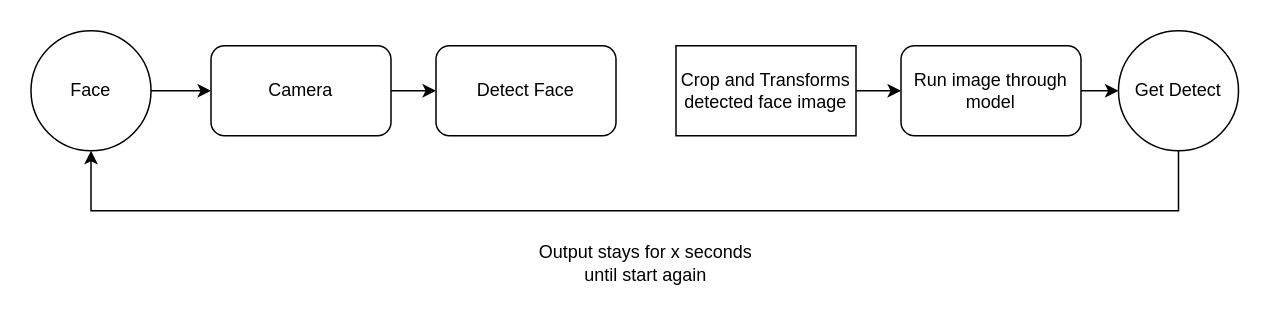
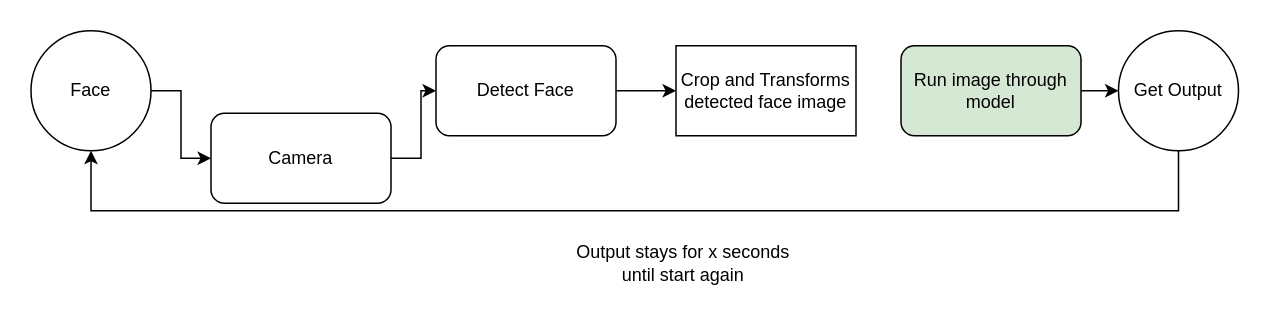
- <mxCell id="3" value="Camera" style="rounded=1;whiteSpace=wrap;html=1;" vertex="1" parent="1"><mxGeometry x="140" y="30" width="120" height="60" as="geometry" /></mxCell>
+ <mxCell id="3" value="Camera" style="rounded=1;whiteSpace=wrap;html=1;" vertex="1" parent="1"><mxGeometry x="140" y="75" width="120" height="60" as="geometry" /></mxCell>
+ <mxCell id="4" style="edgeStyle=orthogonalEdgeStyle;rounded=0;orthogonalLoop=1;jettySize=auto;html=1;exitX=1;exitY=0.5;exitDx=0;exitDy=0;entryX=0;entryY=0.5;entryDx=0;entryDy=0;" edge="1" parent="1" source="5" target="7"><mxGeometry relative="1" as="geometry" /></mxCell>
- <mxCell id="6" style="edgeStyle=orthogonalEdgeStyle;rounded=0;orthogonalLoop=1;jettySize=auto;html=1;exitX=1;exitY=0.5;exitDx=0;exitDy=0;entryX=0;entryY=0.5;entryDx=0;entryDy=0;" edge="1" parent="1" source="7" target="9"><mxGeometry relative="1" as="geometry" /></mxCell>
- <mxCell id="9" value="Run image through model" style="rounded=1;whiteSpace=wrap;html=1;" vertex="1" parent="1"><mxGeometry x="600" y="30" width="120" height="60" as="geometry" /></mxCell>
+ <mxCell id="9" value="Run image through model" style="rounded=1;whiteSpace=wrap;html=1;fillColor=#d5e8d4;" vertex="1" parent="1"><mxGeometry x="600" y="30" width="120" height="60" as="geometry" /></mxCell>
- <mxCell id="13" value="Get Detect" style="ellipse;whiteSpace=wrap;html=1;aspect=fixed;" vertex="1" parent="1"><mxGeometry x="745" y="20" width="80" height="80" as="geometry" /></mxCell>
+ <mxCell id="13" value="Get Output" style="ellipse;whiteSpace=wrap;html=1;aspect=fixed;" vertex="1" parent="1"><mxGeometry x="745" y="20" width="80" height="80" as="geometry" /></mxCell>
- <mxCell id="14" value="Output stays for x seconds until start again" style="text;html=1;align=center;verticalAlign=middle;whiteSpace=wrap;rounded=0;" vertex="1" parent="1"><mxGeometry x="350" y="160" width="160" height="30" as="geometry" /></mxCell>
+ <mxCell id="14" value="Output stays for x seconds until start again" style="text;html=1;align=center;verticalAlign=middle;whiteSpace=wrap;rounded=0;" vertex="1" parent="1"><mxGeometry x="375" y="160" width="160" height="30" as="geometry" /></mxCell>
